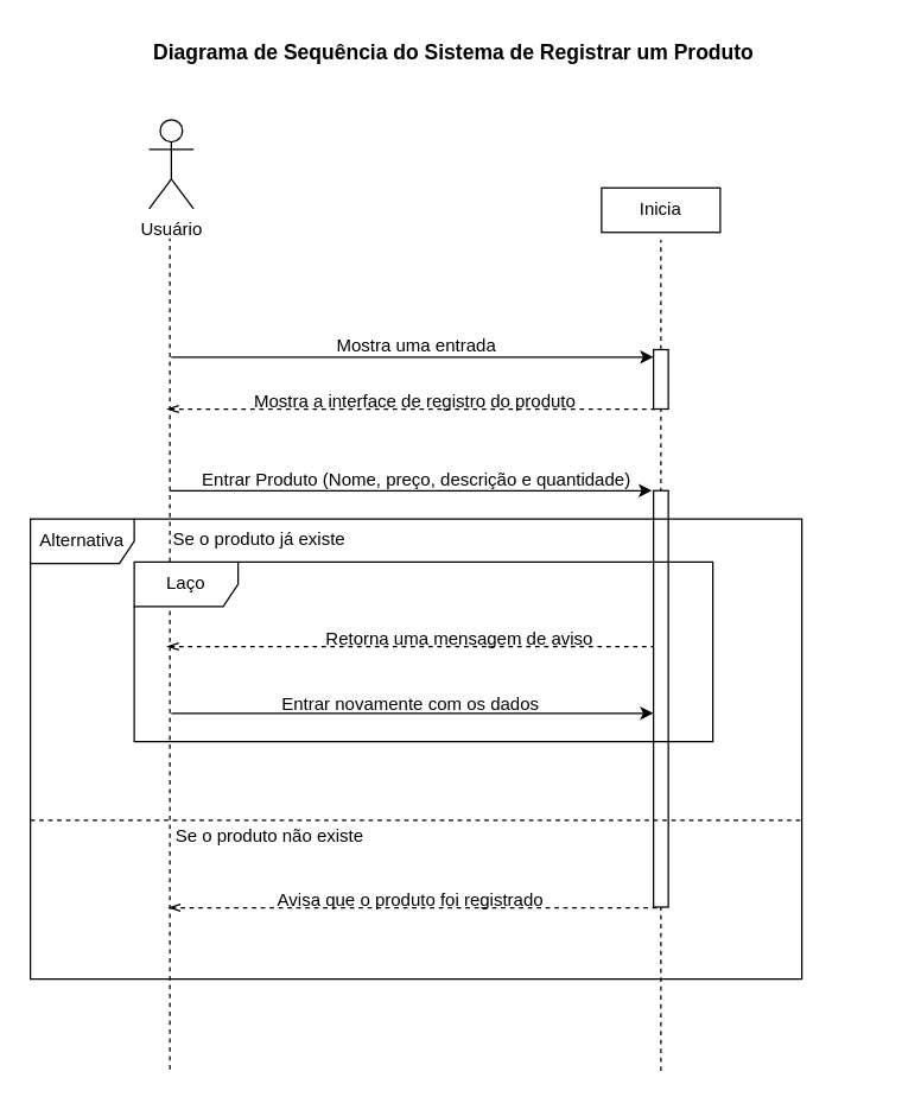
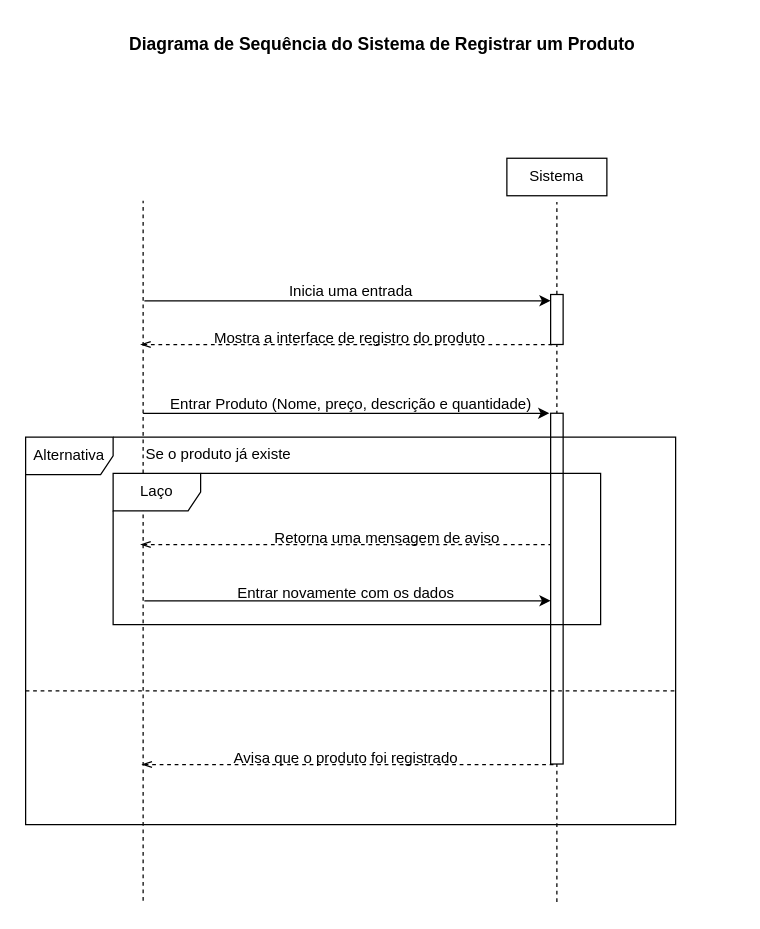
- <mxCell id="2" value="Usuário" style="shape=umlActor;verticalLabelPosition=bottom;verticalAlign=top;html=1;outlineConnect=0;" vertex="1" parent="1"><mxGeometry x="100" y="80" width="30" height="60" as="geometry" /></mxCell>
- <mxCell id="3" value="Inicia" style="rounded=0;whiteSpace=wrap;html=1;" vertex="1" parent="1"><mxGeometry x="405" y="126" width="80" height="30" as="geometry" /></mxCell>
+ <mxCell id="3" value="Sistema" style="rounded=0;whiteSpace=wrap;html=1;" vertex="1" parent="1"><mxGeometry x="405" y="126" width="80" height="30" as="geometry" /></mxCell>
- <mxCell id="10" value="Mostra uma entrada" style="text;html=1;align=center;verticalAlign=middle;resizable=0;points=[];autosize=1;strokeColor=none;fillColor=none;" vertex="1" parent="1"><mxGeometry x="220" y="218" width="120" height="30" as="geometry" /></mxCell>
+ <mxCell id="10" value="Inicia uma entrada" style="text;html=1;align=center;verticalAlign=middle;resizable=0;points=[];autosize=1;strokeColor=none;fillColor=none;" vertex="1" parent="1"><mxGeometry x="220" y="218" width="120" height="30" as="geometry" /></mxCell>
- <mxCell id="24" value="Se o produto não existe" style="text;html=1;align=center;verticalAlign=middle;resizable=0;points=[];autosize=1;strokeColor=none;fillColor=none;" vertex="1" parent="1"><mxGeometry x="106" y="548" width="150" height="30" as="geometry" /></mxCell>
